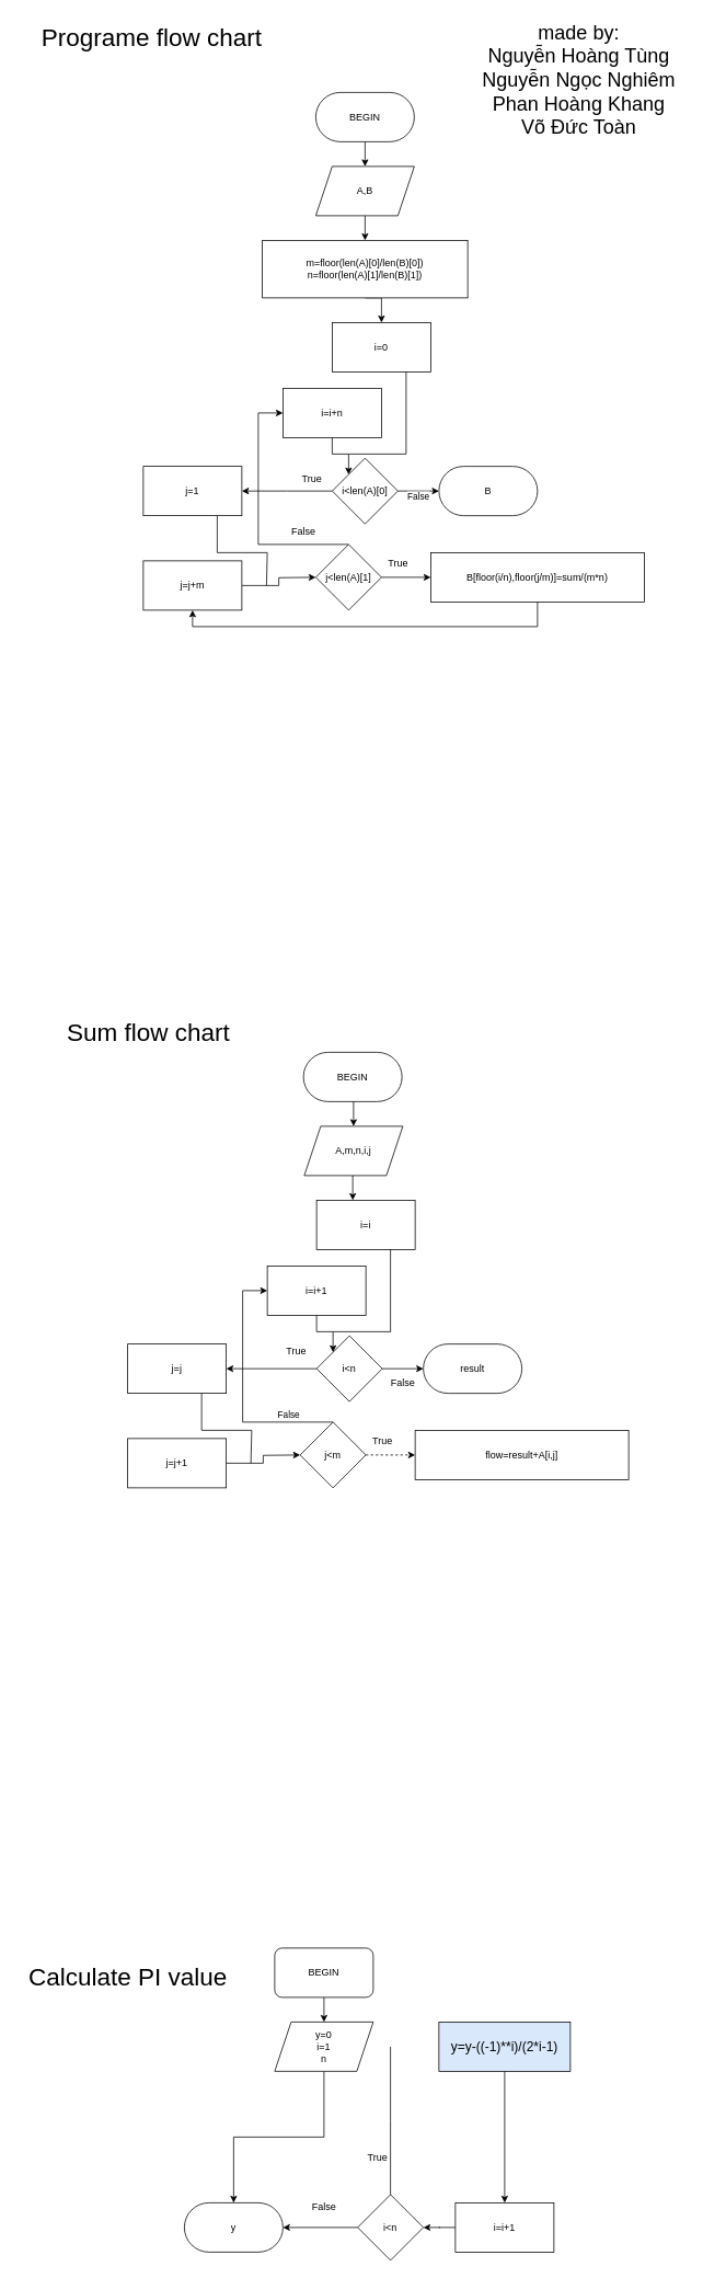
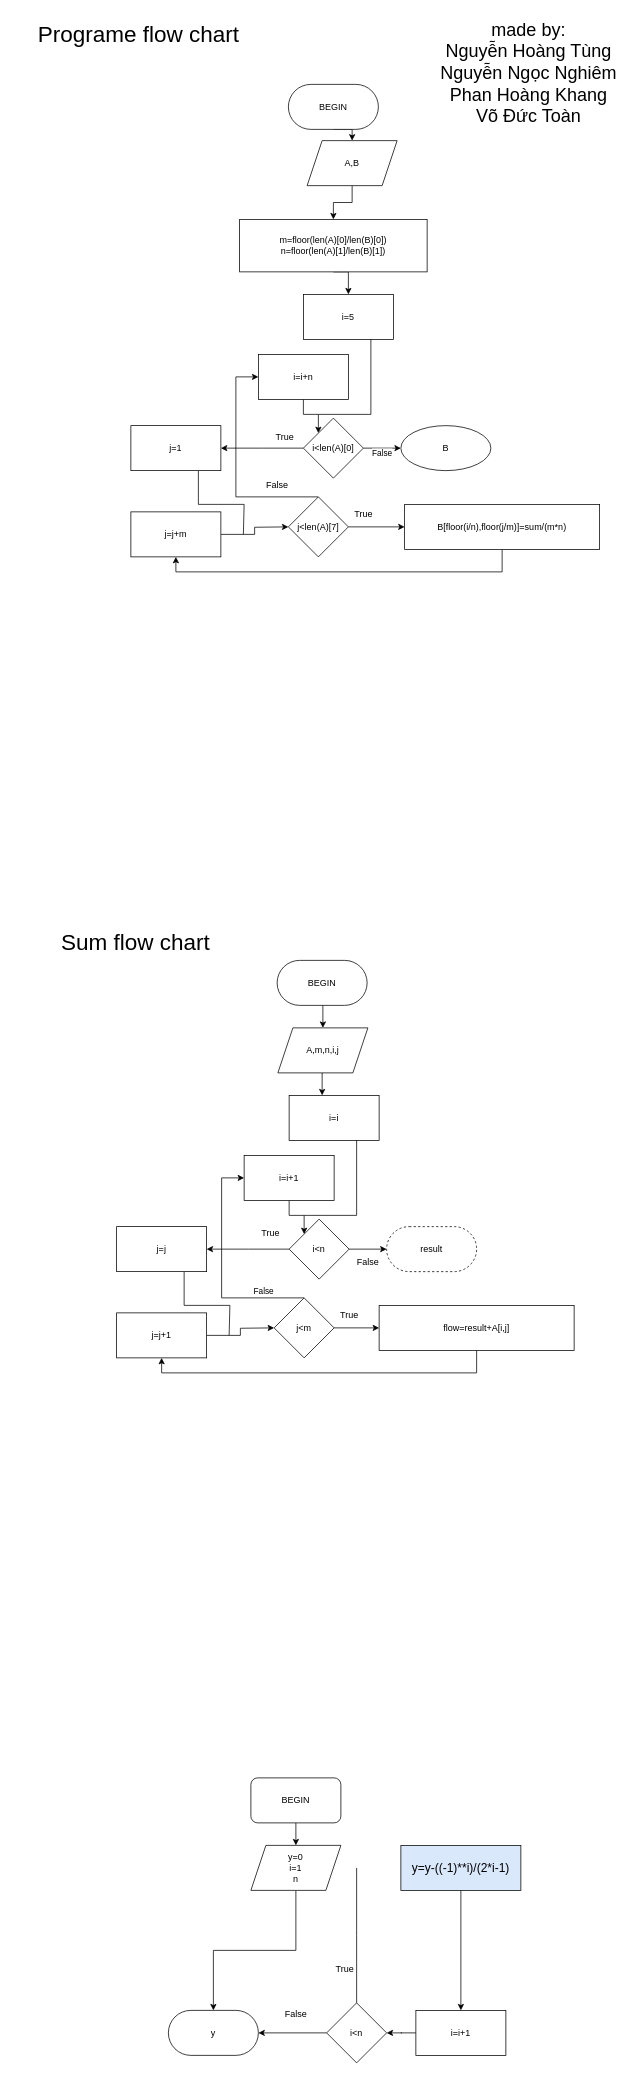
- <mxCell id="5" value="A,B" style="shape=parallelogram;perimeter=parallelogramPerimeter;whiteSpace=wrap;html=1;fixedSize=1;" parent="1" vertex="1"><mxGeometry x="384" y="202" width="120" height="60" as="geometry" /></mxCell>
+ <mxCell id="5" value="A,B" style="shape=parallelogram;perimeter=parallelogramPerimeter;whiteSpace=wrap;html=1;fixedSize=1;" parent="1" vertex="1"><mxGeometry x="409" y="187" width="120" height="60" as="geometry" /></mxCell>
- <mxCell id="8" value="i=0" style="rounded=0;whiteSpace=wrap;html=1;" parent="1" vertex="1"><mxGeometry x="404" y="392" width="120" height="60" as="geometry" /></mxCell>
+ <mxCell id="8" value="i=5" style="rounded=0;whiteSpace=wrap;html=1;" parent="1" vertex="1"><mxGeometry x="404" y="392" width="120" height="60" as="geometry" /></mxCell>
- <mxCell id="20" value="B" style="rounded=1;whiteSpace=wrap;html=1;arcSize=50;" parent="1" vertex="1"><mxGeometry x="534" y="567" width="120" height="60" as="geometry" /></mxCell>
+ <mxCell id="20" value="B" style="ellipse;whiteSpace=wrap;html=1;arcSize=50;" parent="1" vertex="1"><mxGeometry x="534" y="567" width="120" height="60" as="geometry" /></mxCell>
- <mxCell id="19" value="j&amp;lt;len(A)[1]" style="rhombus;whiteSpace=wrap;html=1;" parent="1" vertex="1"><mxGeometry x="384" y="662" width="80" height="80" as="geometry" /></mxCell>
+ <mxCell id="19" value="j&amp;lt;len(A)[7]" style="rhombus;whiteSpace=wrap;html=1;" parent="1" vertex="1"><mxGeometry x="384" y="662" width="80" height="80" as="geometry" /></mxCell>
- <mxCell id="24" value="B[floor(i/n),floor(j/m)]=sum/(m*n)" style="whiteSpace=wrap;html=1;" parent="1" vertex="1"><mxGeometry x="524" y="672" width="260" height="60" as="geometry" /></mxCell>
+ <mxCell id="24" value="B[floor(i/n),floor(j/m)]=sum/(m*n)" style="whiteSpace=wrap;html=1;" parent="1" vertex="1"><mxGeometry x="539" y="672" width="260" height="60" as="geometry" /></mxCell>
- <mxCell id="45" value="result" style="rounded=1;whiteSpace=wrap;html=1;arcSize=50;" parent="1" vertex="1"><mxGeometry x="515" y="1635" width="120" height="60" as="geometry" /></mxCell>
+ <mxCell id="45" value="result" style="rounded=1;whiteSpace=wrap;html=1;arcSize=50;dashed=1;" parent="1" vertex="1"><mxGeometry x="515" y="1635" width="120" height="60" as="geometry" /></mxCell>
- <mxCell id="42" style="edgeStyle=orthogonalEdgeStyle;rounded=0;orthogonalLoop=1;jettySize=auto;html=1;entryX=0;entryY=0.5;entryDx=0;entryDy=0;dashed=1;" parent="1" source="44" target="47" edge="1"><mxGeometry relative="1" as="geometry" /></mxCell>
+ <mxCell id="42" style="edgeStyle=orthogonalEdgeStyle;rounded=0;orthogonalLoop=1;jettySize=auto;html=1;entryX=0;entryY=0.5;entryDx=0;entryDy=0;" parent="1" source="44" target="47" edge="1"><mxGeometry relative="1" as="geometry" /></mxCell>
+ <mxCell id="46" style="edgeStyle=orthogonalEdgeStyle;rounded=0;orthogonalLoop=1;jettySize=auto;html=1;exitX=0.5;exitY=1;exitDx=0;exitDy=0;entryX=0.5;entryY=1;entryDx=0;entryDy=0;" parent="1" source="47" target="36" edge="1"><mxGeometry relative="1" as="geometry"><mxPoint x="205" y="1870" as="targetPoint" /></mxGeometry></mxCell>
- <mxCell id="71" value="Calculate PI value" style="text;html=1;align=center;verticalAlign=middle;resizable=0;points=[];autosize=1;strokeColor=none;fillColor=none;fontSize=30;" parent="1" vertex="1"><mxGeometry x="20" y="2380" width="270" height="50" as="geometry" /></mxCell>
